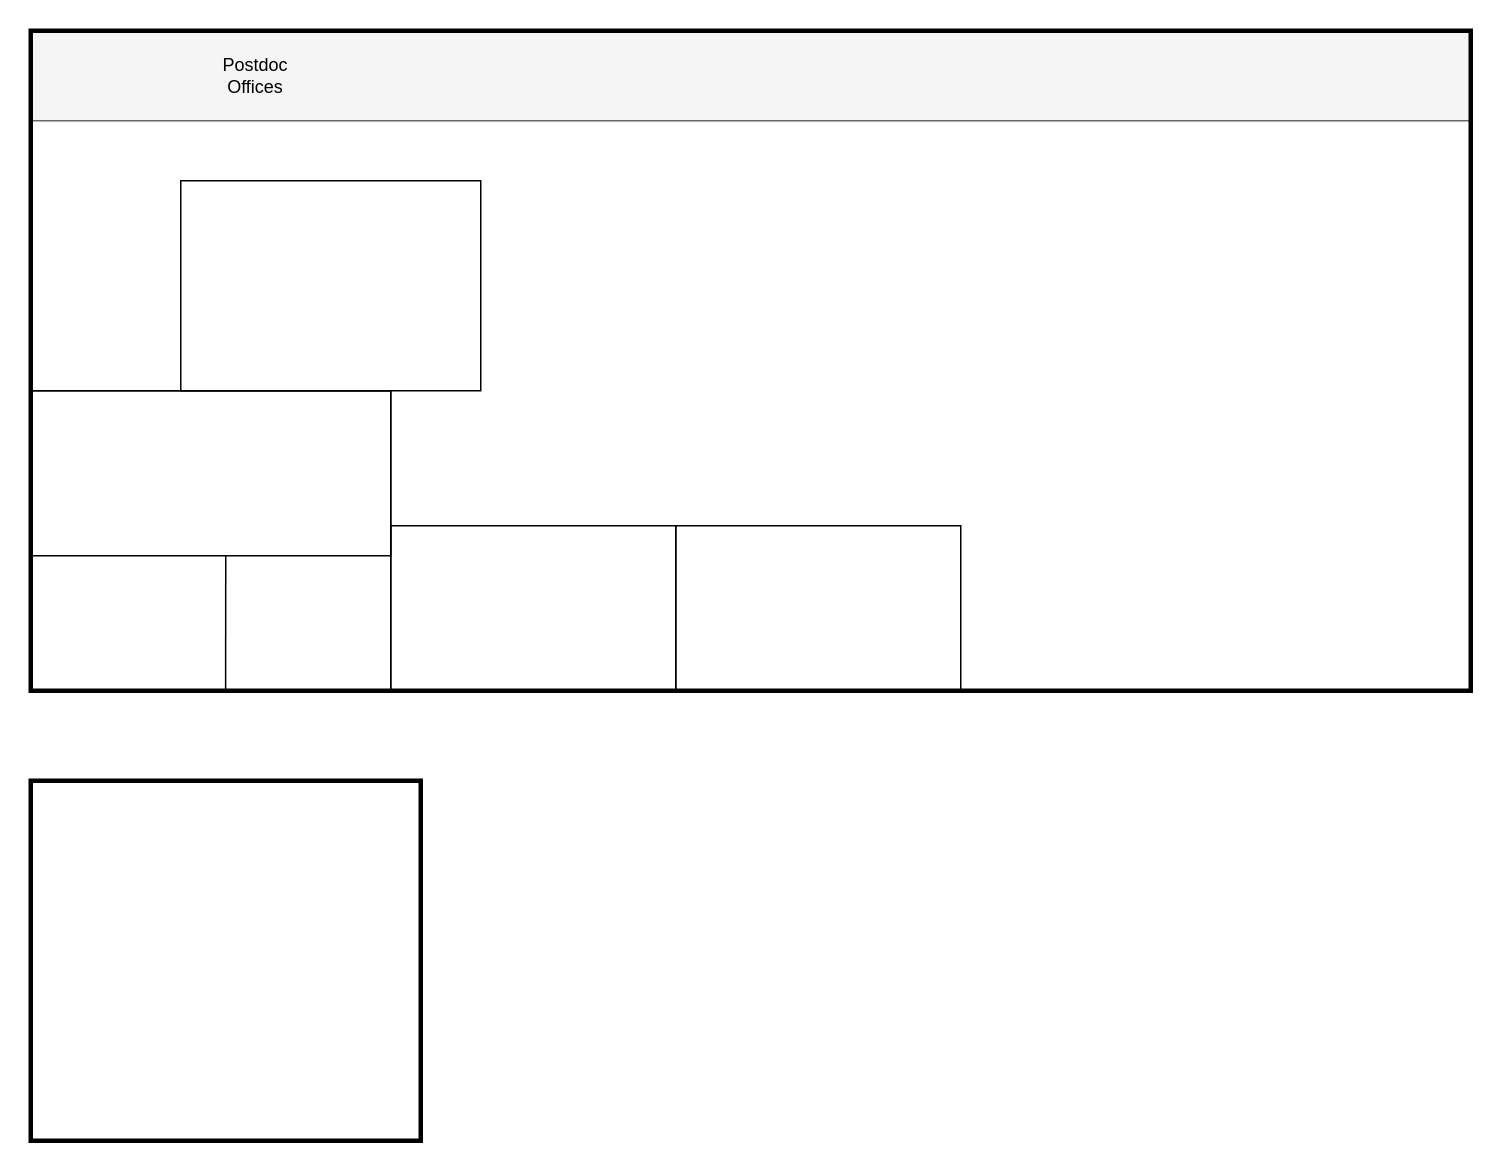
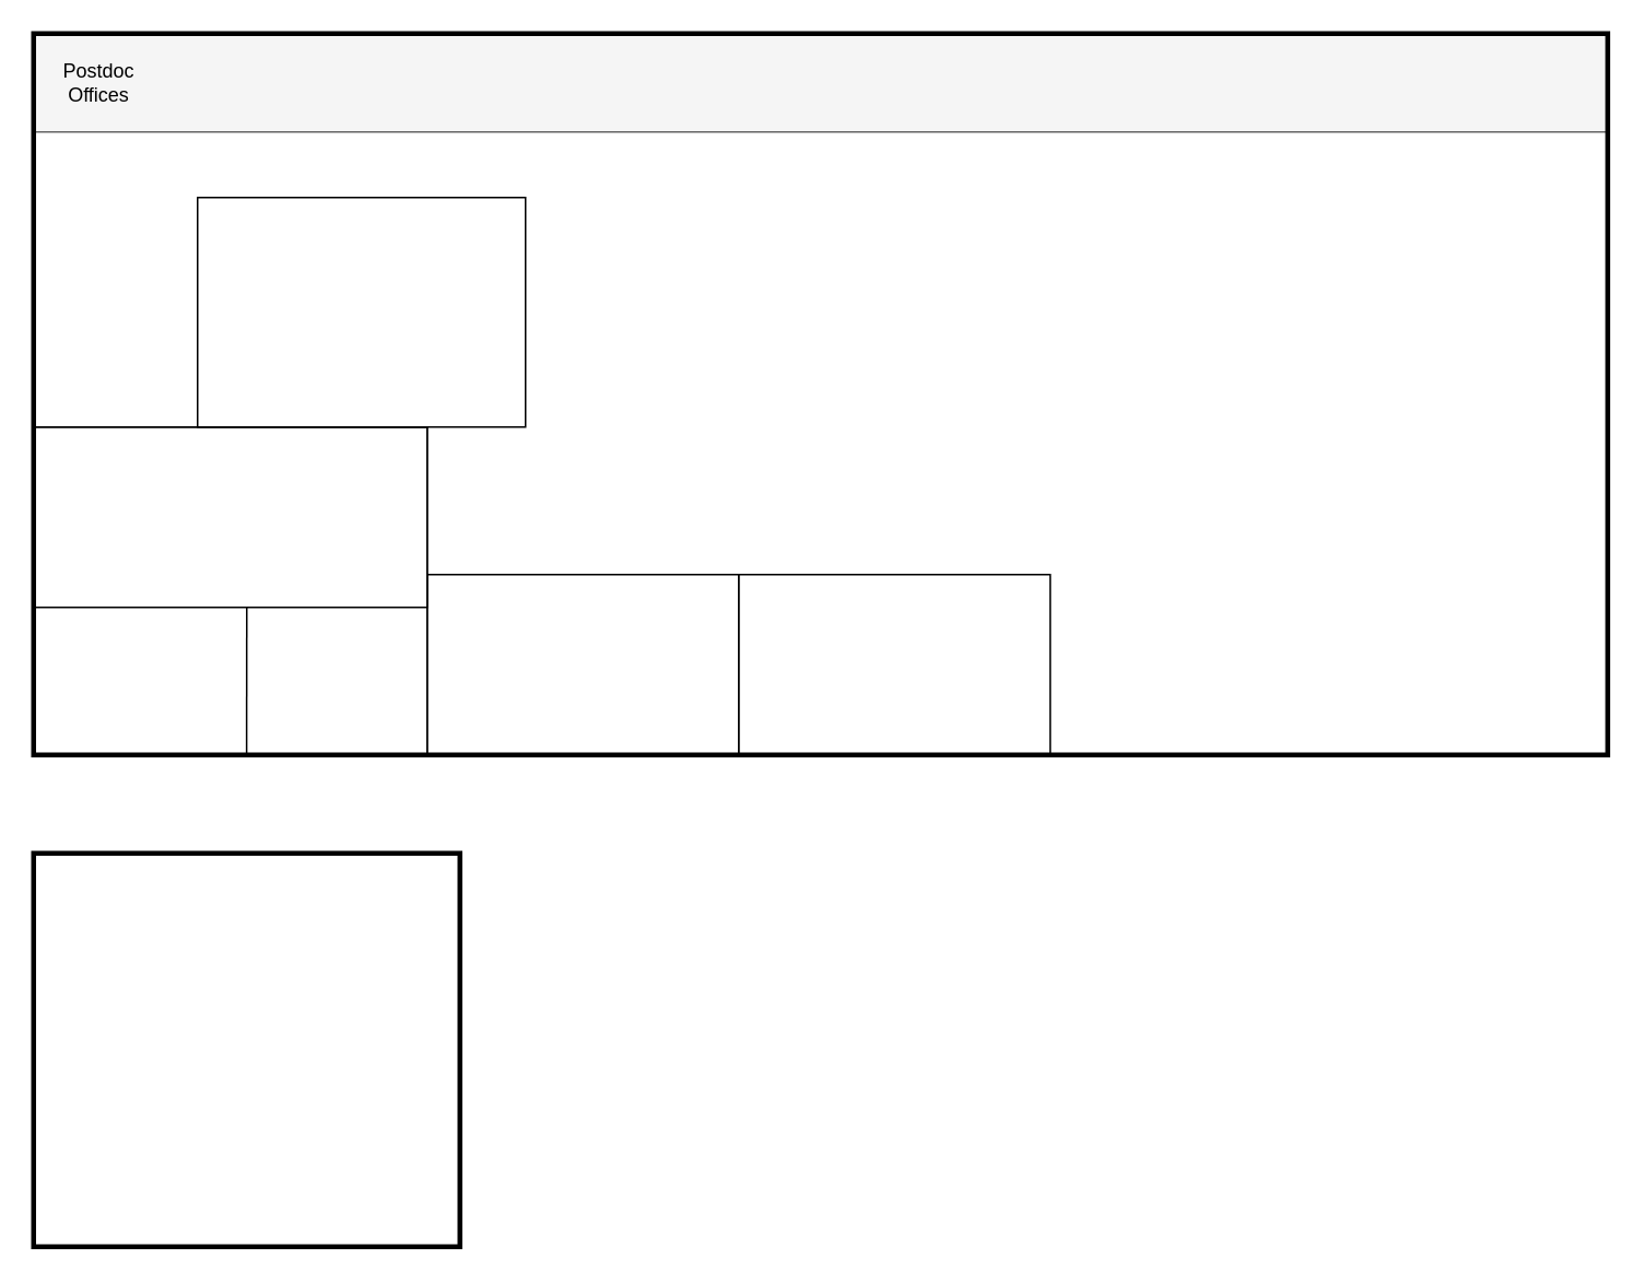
- <mxCell id="5" value="Postdoc Offices" style="text;html=1;strokeColor=none;fillColor=none;align=center;verticalAlign=middle;whiteSpace=wrap;rounded=0;" vertex="1" parent="1"><mxGeometry x="140" y="35" width="60" height="30" as="geometry" /></mxCell>
+ <mxCell id="5" value="Postdoc Offices" style="text;html=1;strokeColor=none;fillColor=none;align=center;verticalAlign=middle;whiteSpace=wrap;rounded=0;" vertex="1" parent="1"><mxGeometry x="30" y="35" width="60" height="30" as="geometry" /></mxCell>
